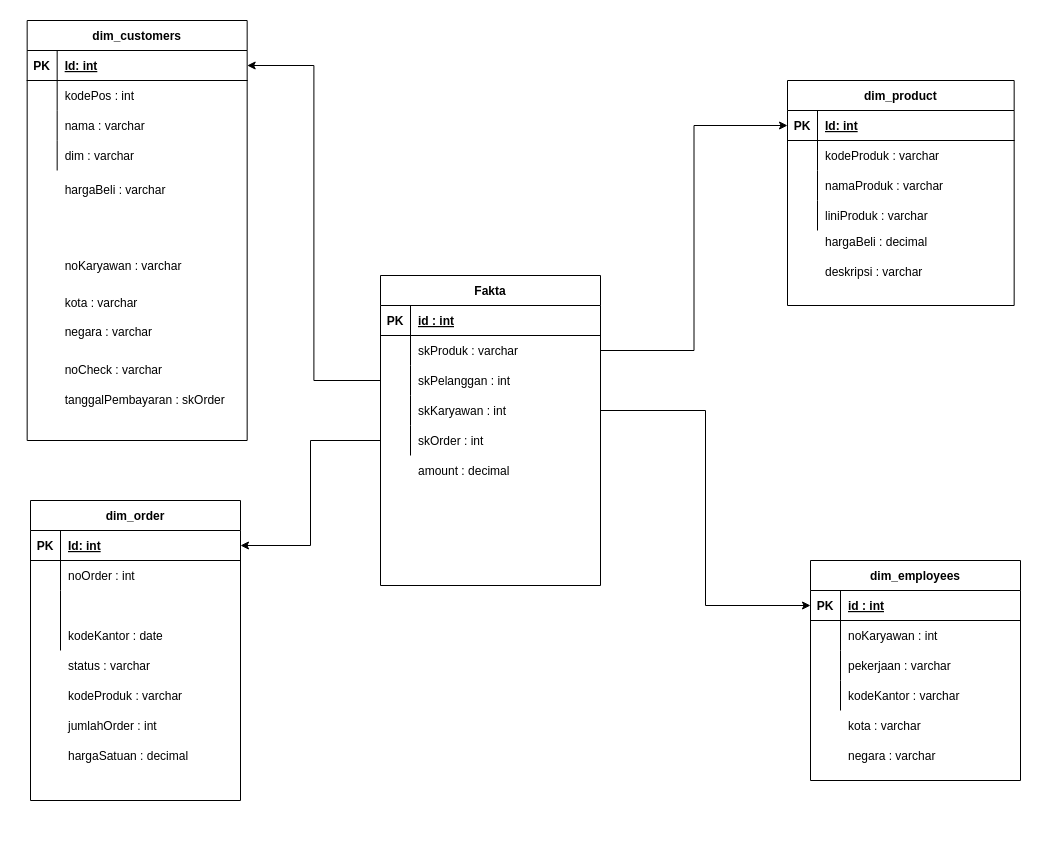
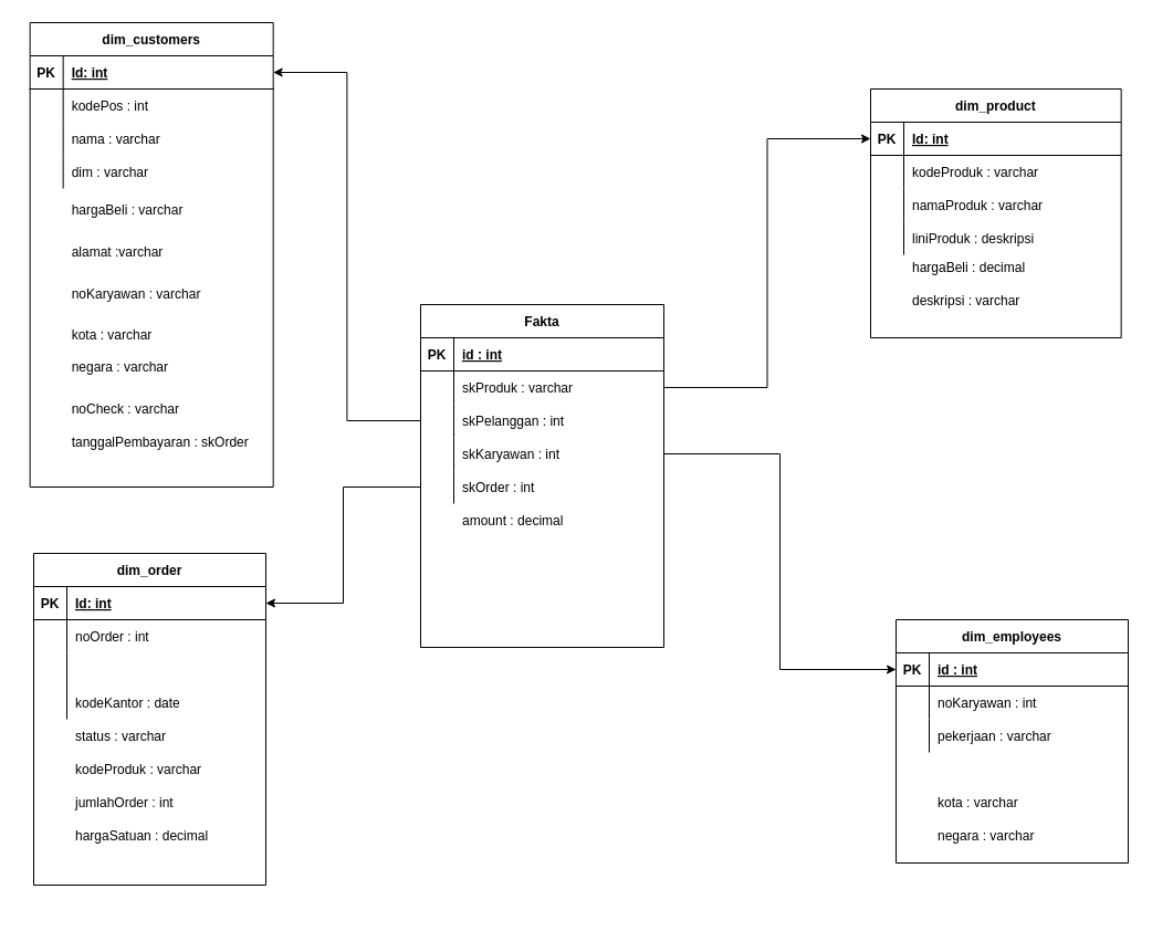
- <mxCell id="64" value="liniProduk : varchar" style="shape=partialRectangle;connectable=0;fillColor=none;top=0;left=0;bottom=0;right=0;align=left;spacingLeft=6;overflow=hidden;" parent="62" vertex="1"><mxGeometry x="30" width="196.67" height="30" as="geometry"><mxRectangle width="196.67" height="30" as="alternateBounds" /></mxGeometry></mxCell>
+ <mxCell id="64" value="liniProduk : deskripsi" style="shape=partialRectangle;connectable=0;fillColor=none;top=0;left=0;bottom=0;right=0;align=left;spacingLeft=6;overflow=hidden;" parent="62" vertex="1"><mxGeometry x="30" width="196.67" height="30" as="geometry"><mxRectangle width="196.67" height="30" as="alternateBounds" /></mxGeometry></mxCell>
+ <mxCell id="25" value="alamat :varchar" style="shape=partialRectangle;connectable=0;fillColor=none;top=0;left=0;bottom=0;right=0;align=left;spacingLeft=6;overflow=hidden;" parent="23" vertex="1"><mxGeometry x="36.667" width="183.333" height="37.826" as="geometry"><mxRectangle width="150" height="30" as="alternateBounds" /></mxGeometry></mxCell>
- <mxCell id="80" value="kodeKantor : varchar" style="shape=partialRectangle;connectable=0;fillColor=none;top=0;left=0;bottom=0;right=0;align=left;spacingLeft=6;overflow=hidden;" parent="78" vertex="1"><mxGeometry x="30" width="180" height="30" as="geometry"><mxRectangle width="180" height="30" as="alternateBounds" /></mxGeometry></mxCell>
